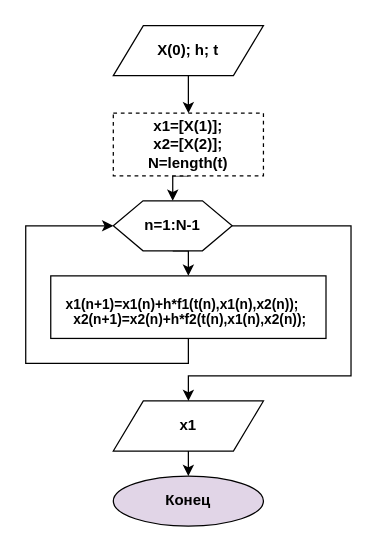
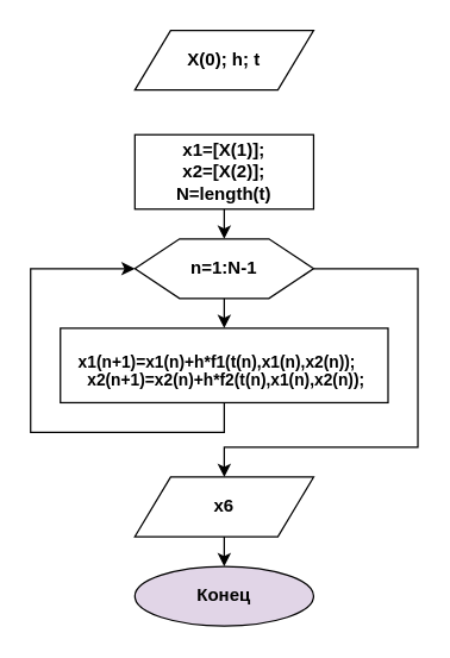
- <mxCell id="4" style="edgeStyle=orthogonalEdgeStyle;rounded=0;orthogonalLoop=1;jettySize=auto;html=1;exitX=0.5;exitY=1;exitDx=0;exitDy=0;entryX=0.5;entryY=0;entryDx=0;entryDy=0;" edge="1" parent="1" source="5" target="3"><mxGeometry relative="1" as="geometry" /></mxCell>
- <mxCell id="3" value="x1=[X(1)];&lt;br&gt;x2=[X(2)];&lt;br&gt;N=length(t)" style="rounded=0;whiteSpace=wrap;html=1;fontStyle=1;dashed=1;" vertex="1" parent="1"><mxGeometry x="90" y="90" width="120" height="50" as="geometry" /></mxCell>
+ <mxCell id="3" value="x1=[X(1)];&lt;br&gt;x2=[X(2)];&lt;br&gt;N=length(t)" style="rounded=0;whiteSpace=wrap;html=1;fontStyle=1" vertex="1" parent="1"><mxGeometry x="90" y="90" width="120" height="50" as="geometry" /></mxCell>
- <mxCell id="8" value="n=1:N-1" style="shape=hexagon;perimeter=hexagonPerimeter2;whiteSpace=wrap;html=1;fontStyle=1" vertex="1" parent="1"><mxGeometry x="90" y="160" width="95" height="40" as="geometry" /></mxCell>
+ <mxCell id="8" value="n=1:N-1" style="shape=hexagon;perimeter=hexagonPerimeter2;whiteSpace=wrap;html=1;fontStyle=1" vertex="1" parent="1"><mxGeometry x="90" y="160" width="120" height="40" as="geometry" /></mxCell>
- <mxCell id="12" value="x1" style="shape=parallelogram;perimeter=parallelogramPerimeter;whiteSpace=wrap;html=1;fontStyle=1" vertex="1" parent="1"><mxGeometry x="90" y="320" width="120" height="40" as="geometry" /></mxCell>
+ <mxCell id="12" value="x6" style="shape=parallelogram;perimeter=parallelogramPerimeter;whiteSpace=wrap;html=1;fontStyle=1" vertex="1" parent="1"><mxGeometry x="90" y="320" width="120" height="40" as="geometry" /></mxCell>
